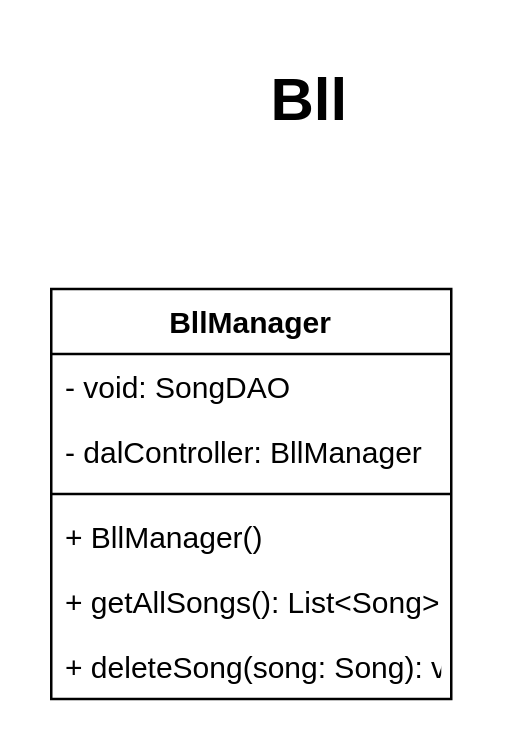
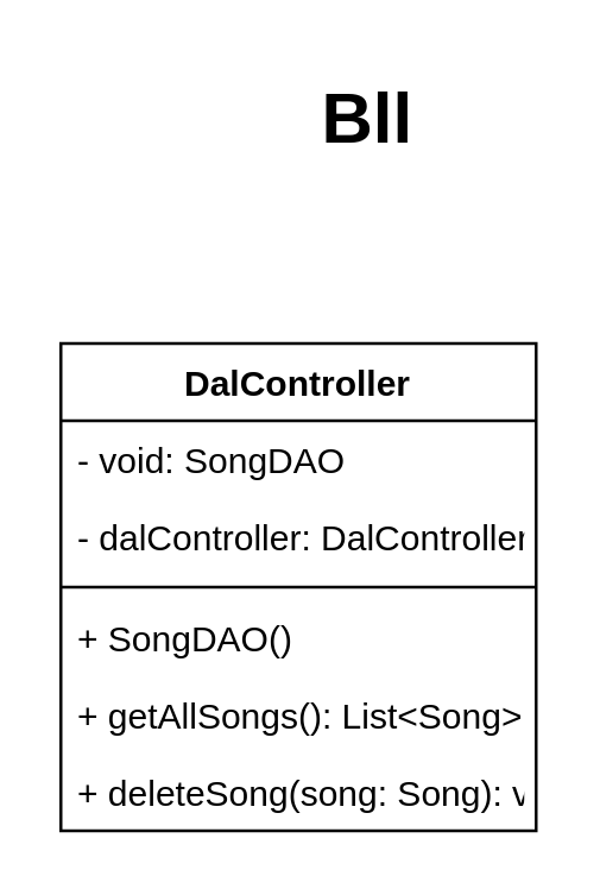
- <mxCell id="3" value="BllManager" style="swimlane;fontStyle=1;align=center;verticalAlign=top;childLayout=stackLayout;horizontal=1;startSize=26;horizontalStack=0;resizeParent=1;resizeParentMax=0;resizeLast=0;collapsible=1;marginBottom=0;" vertex="1" parent="1"><mxGeometry x="20" y="115" width="160" height="164" as="geometry" /></mxCell>
+ <mxCell id="3" value="DalController" style="swimlane;fontStyle=1;align=center;verticalAlign=top;childLayout=stackLayout;horizontal=1;startSize=26;horizontalStack=0;resizeParent=1;resizeParentMax=0;resizeLast=0;collapsible=1;marginBottom=0;" vertex="1" parent="1"><mxGeometry x="20" y="115" width="160" height="164" as="geometry" /></mxCell>
- <mxCell id="5" value="- dalController: BllManager" style="text;strokeColor=none;fillColor=none;align=left;verticalAlign=top;spacingLeft=4;spacingRight=4;overflow=hidden;rotatable=0;points=[[0,0.5],[1,0.5]];portConstraint=eastwest;" vertex="1" parent="3"><mxGeometry y="52" width="160" height="26" as="geometry" /></mxCell>
+ <mxCell id="5" value="- dalController: DalController" style="text;strokeColor=none;fillColor=none;align=left;verticalAlign=top;spacingLeft=4;spacingRight=4;overflow=hidden;rotatable=0;points=[[0,0.5],[1,0.5]];portConstraint=eastwest;" vertex="1" parent="3"><mxGeometry y="52" width="160" height="26" as="geometry" /></mxCell>
- <mxCell id="7" value="+ BllManager()" style="text;strokeColor=none;fillColor=none;align=left;verticalAlign=top;spacingLeft=4;spacingRight=4;overflow=hidden;rotatable=0;points=[[0,0.5],[1,0.5]];portConstraint=eastwest;" vertex="1" parent="3"><mxGeometry y="86" width="160" height="26" as="geometry" /></mxCell>
+ <mxCell id="7" value="+ SongDAO()" style="text;strokeColor=none;fillColor=none;align=left;verticalAlign=top;spacingLeft=4;spacingRight=4;overflow=hidden;rotatable=0;points=[[0,0.5],[1,0.5]];portConstraint=eastwest;" vertex="1" parent="3"><mxGeometry y="86" width="160" height="26" as="geometry" /></mxCell>
